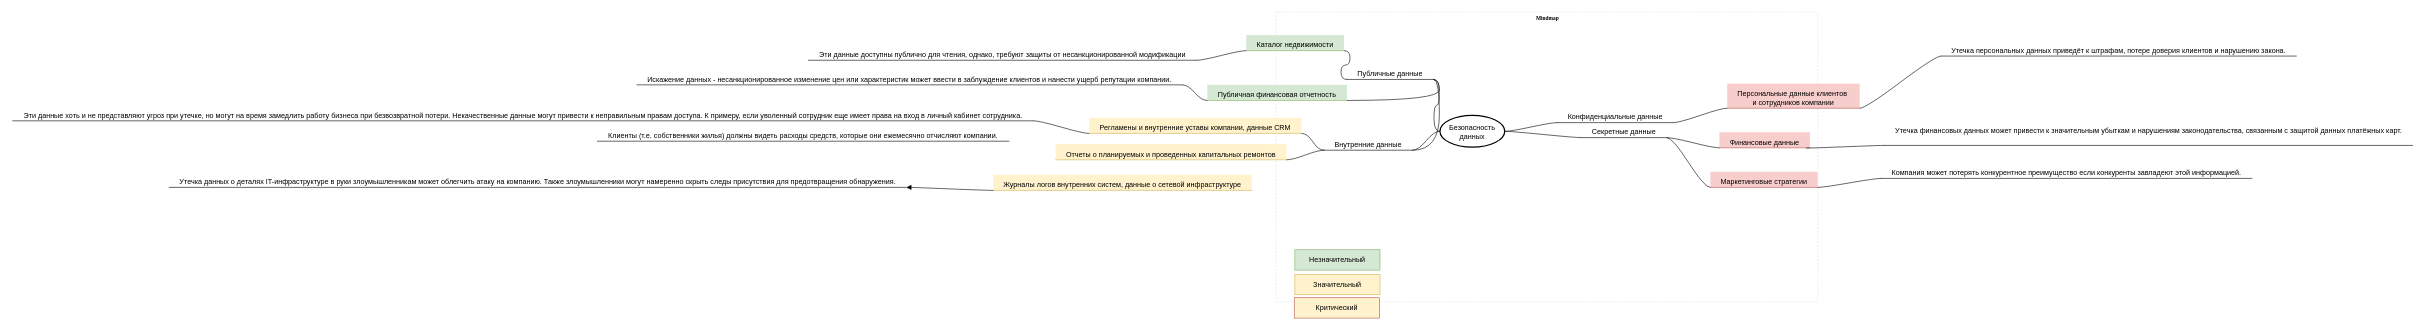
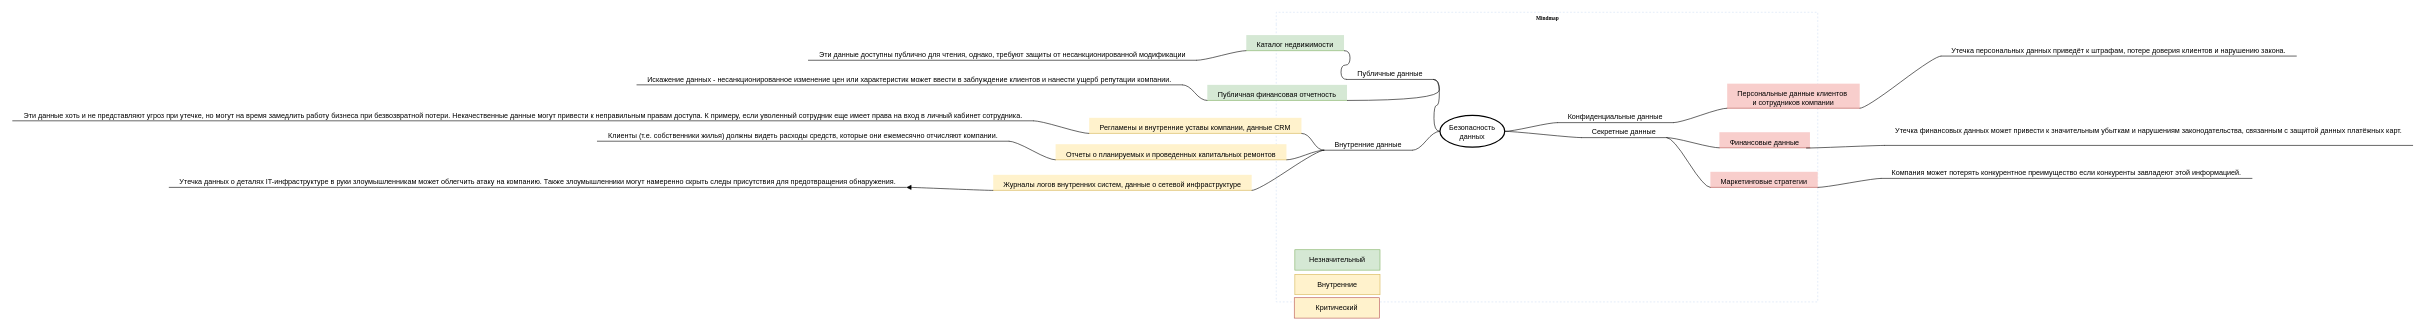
- <mxCell id="29" value="" style="edgeStyle=entityRelationEdgeStyle;startArrow=none;endArrow=none;segment=10;curved=1;sourcePerimeterSpacing=0;targetPerimeterSpacing=0;rounded=0;" edge="1" target="14" parent="1" source="16"><mxGeometry relative="1" as="geometry"><mxPoint x="1953" y="332" as="sourcePoint" /></mxGeometry></mxCell>
+ <mxCell id="29" value="" style="edgeStyle=entityRelationEdgeStyle;startArrow=none;endArrow=none;segment=10;curved=1;sourcePerimeterSpacing=0;targetPerimeterSpacing=0;rounded=0;" edge="1" target="28" parent="1" source="16"><mxGeometry relative="1" as="geometry"><mxPoint x="1953" y="332" as="sourcePoint" /></mxGeometry></mxCell>
+ <mxCell id="37" value="" style="edgeStyle=entityRelationEdgeStyle;startArrow=none;endArrow=none;segment=10;curved=1;sourcePerimeterSpacing=0;targetPerimeterSpacing=0;rounded=0;" edge="1" target="36" parent="1" source="26"><mxGeometry relative="1" as="geometry"><mxPoint x="1257" y="255" as="sourcePoint" /></mxGeometry></mxCell>
- <mxCell id="19" value="Значительный" style="rounded=0;whiteSpace=wrap;html=1;fillColor=#fff2cc;strokeColor=#d6b656;" vertex="1" parent="2"><mxGeometry x="31" y="437" width="142" height="34" as="geometry" /></mxCell>
+ <mxCell id="19" value="Внутренние" style="rounded=0;whiteSpace=wrap;html=1;fillColor=#fff2cc;strokeColor=#d6b656;" vertex="1" parent="2"><mxGeometry x="31" y="437" width="142" height="34" as="geometry" /></mxCell>
